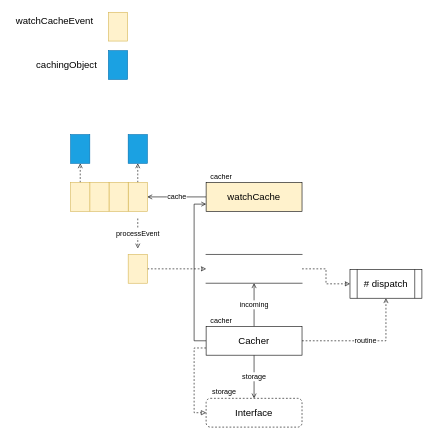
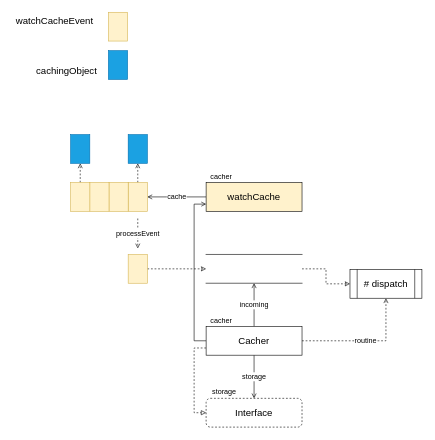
- <mxCell id="14" value="cachingObject" style="text;html=1;align=center;verticalAlign=middle;resizable=0;points=[];autosize=1;fontSize=16;" parent="1" vertex="1"><mxGeometry x="50" y="98" width="120" height="20" as="geometry" /></mxCell>
+ <mxCell id="14" value="cachingObject" style="text;html=1;align=center;verticalAlign=middle;resizable=0;points=[];autosize=1;fontSize=16;" parent="1" vertex="1"><mxGeometry x="50" y="108" width="120" height="20" as="geometry" /></mxCell>
